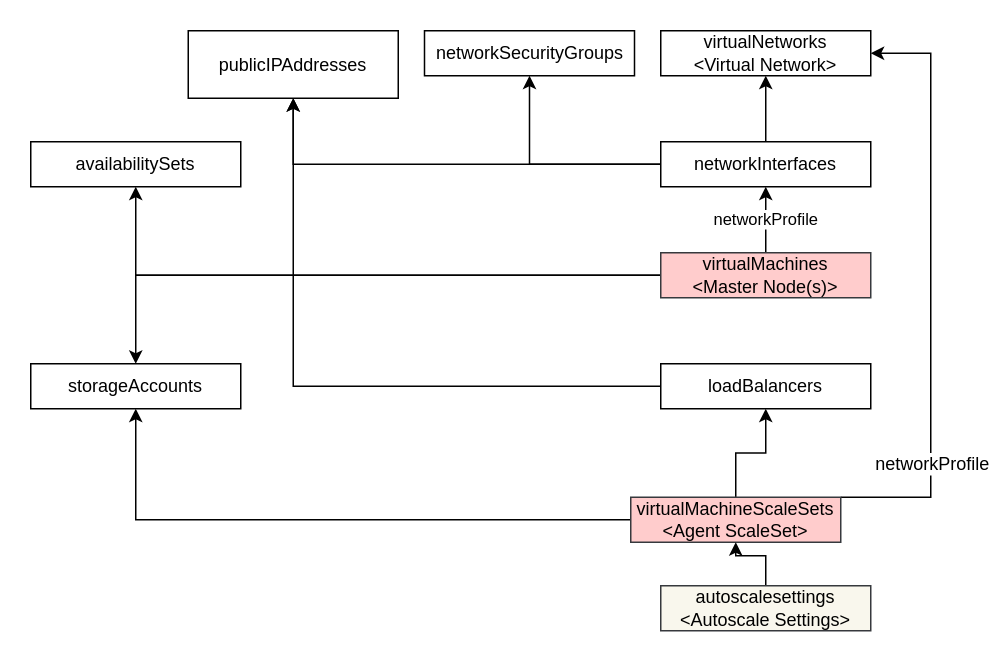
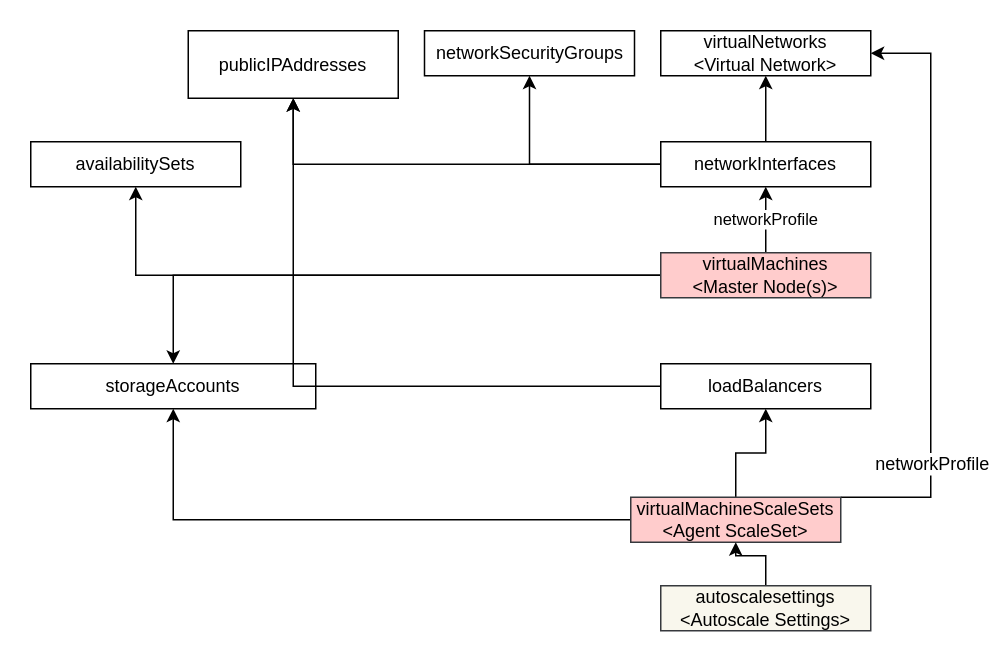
- <mxCell id="2" value="&lt;div&gt;&lt;span&gt;storageAccounts&lt;/span&gt;&lt;/div&gt;" style="rounded=0;whiteSpace=wrap;html=1;" vertex="1" parent="1"><mxGeometry x="20" y="242" width="140" height="30" as="geometry" /></mxCell>
+ <mxCell id="2" value="&lt;div&gt;&lt;span&gt;storageAccounts&lt;/span&gt;&lt;/div&gt;" style="rounded=0;whiteSpace=wrap;html=1;" vertex="1" parent="1"><mxGeometry x="20" y="242" width="190" height="30" as="geometry" /></mxCell>
